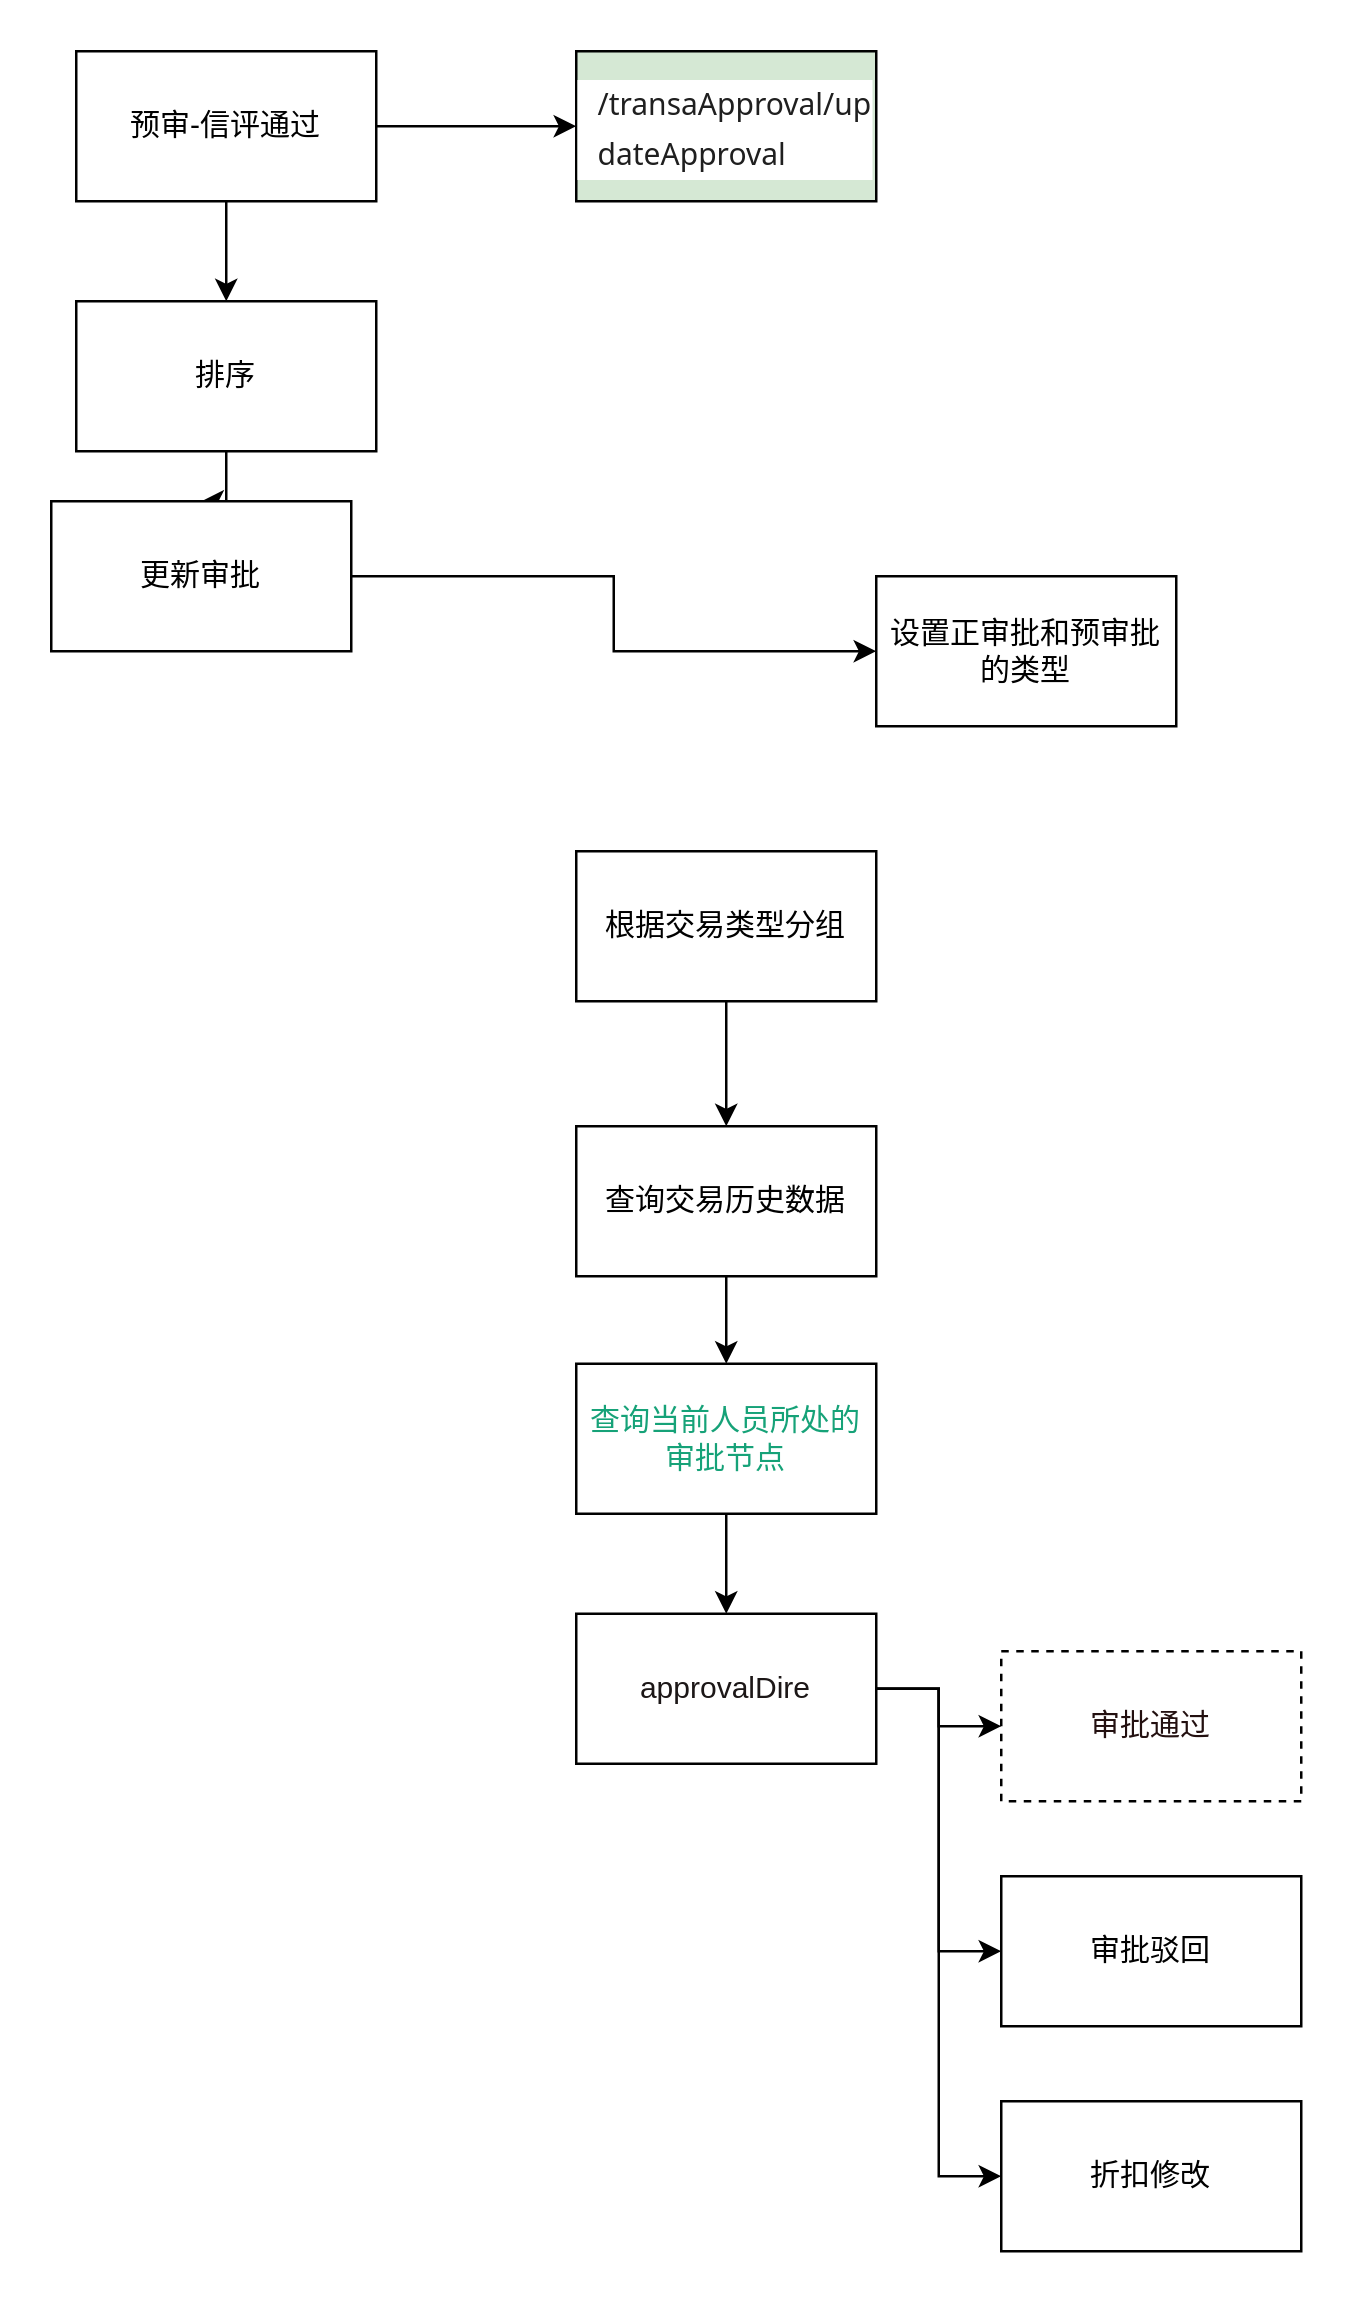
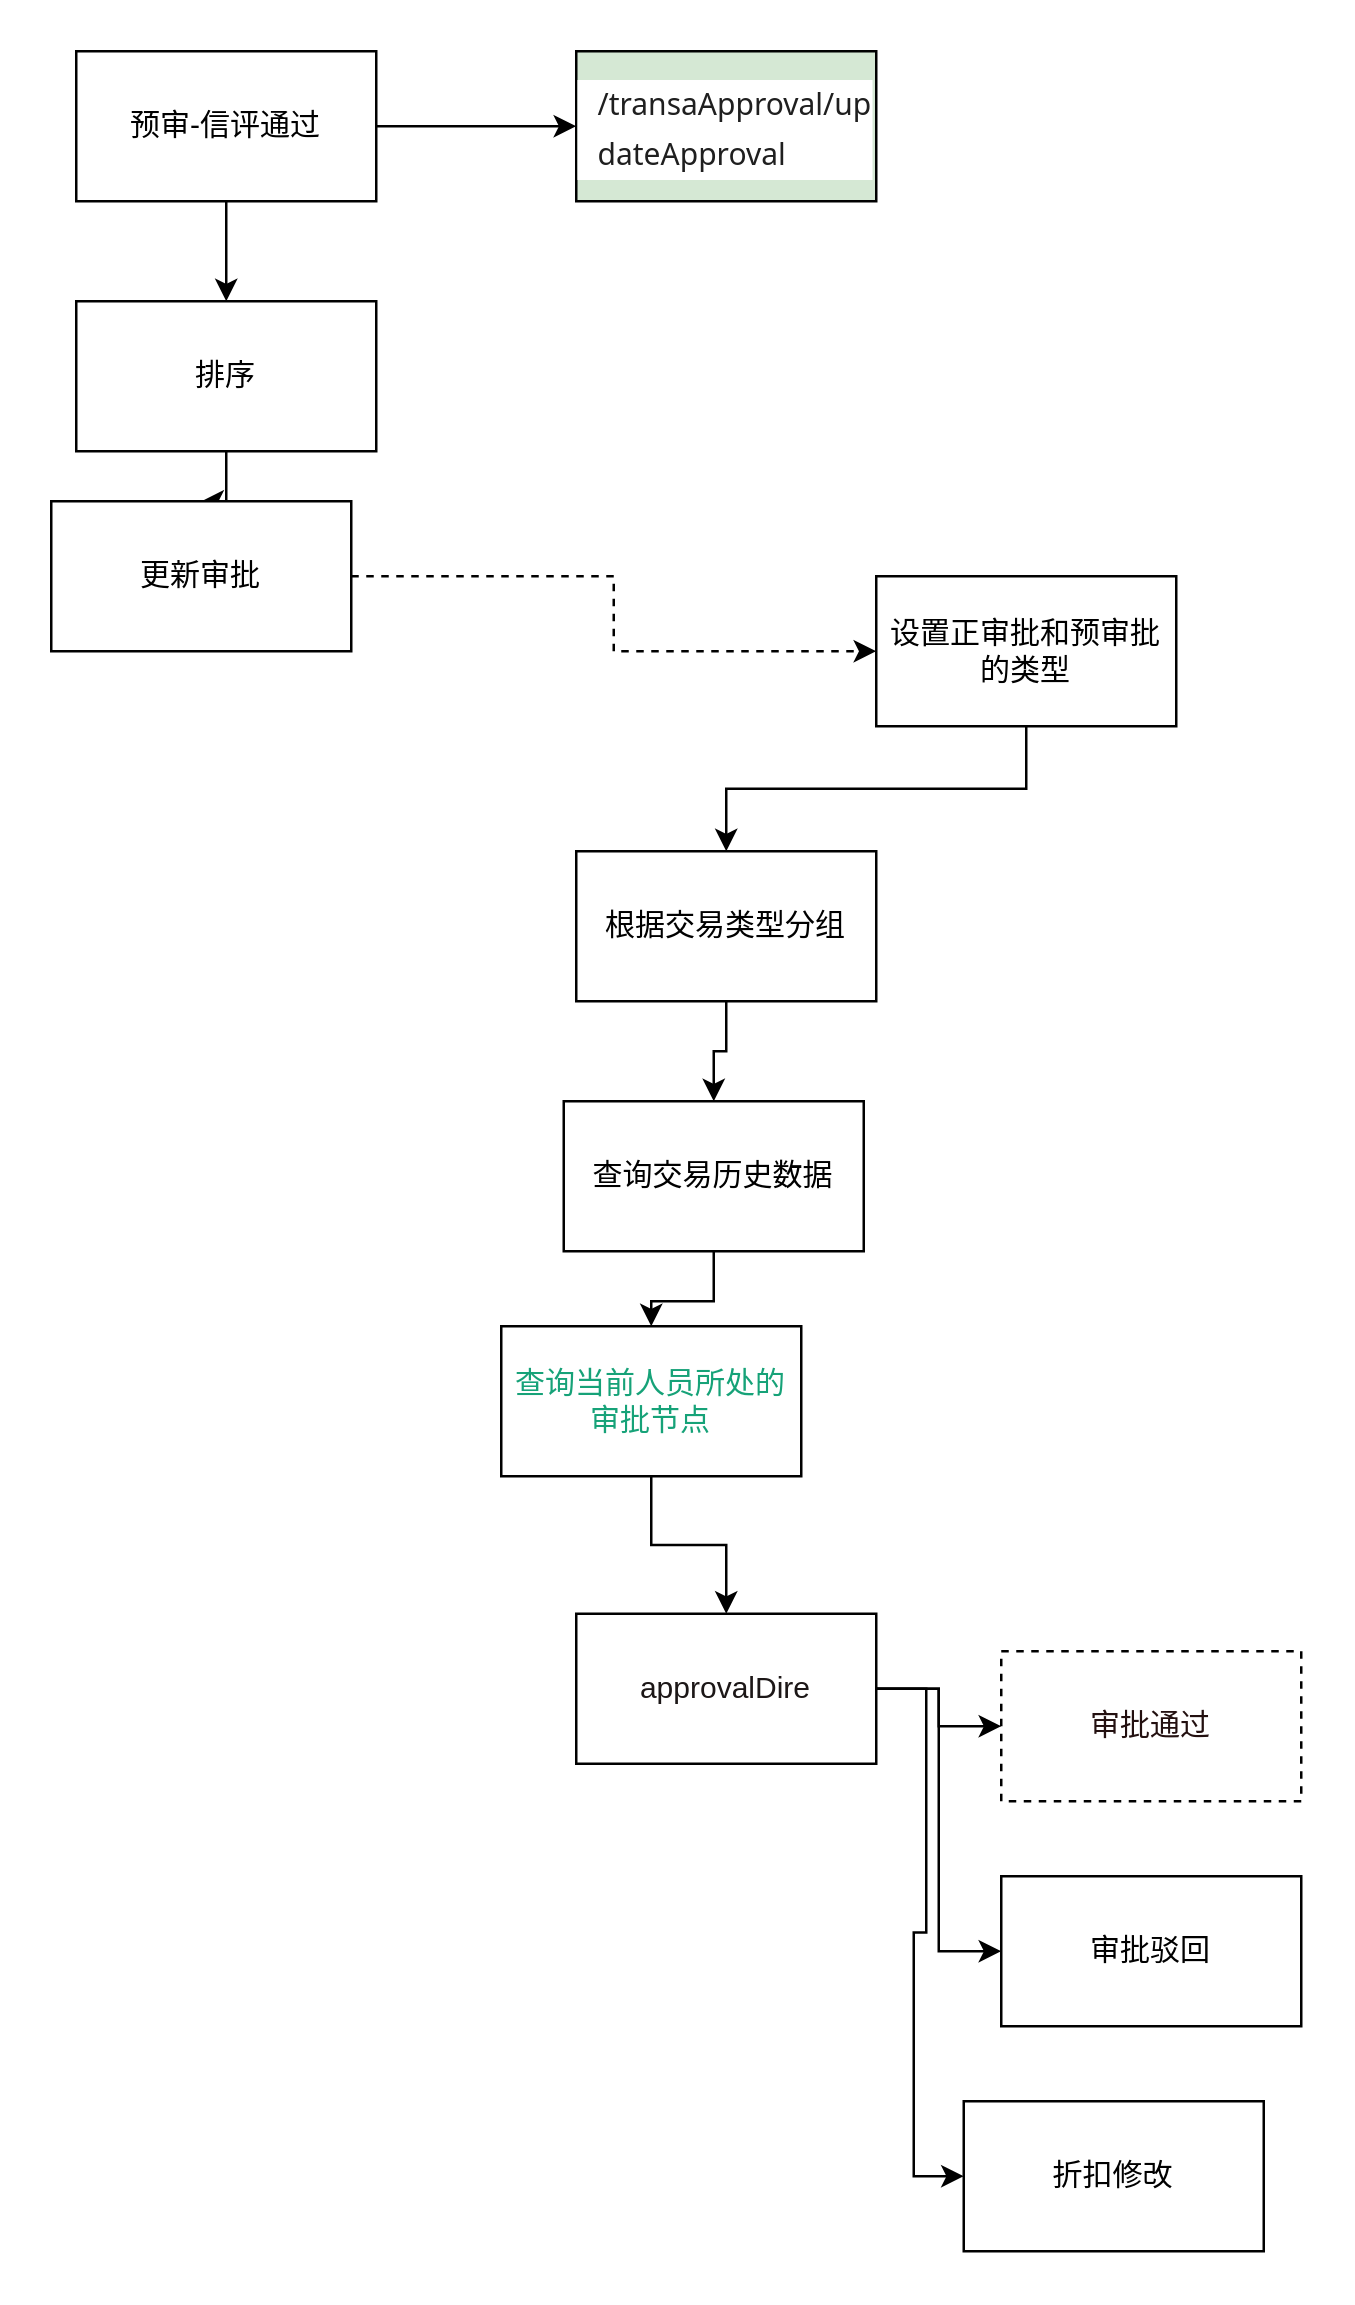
- <mxCell id="8" value="" style="edgeStyle=orthogonalEdgeStyle;rounded=0;orthogonalLoop=1;jettySize=auto;html=1;" edge="1" parent="1" source="9" target="11"><mxGeometry relative="1" as="geometry" /></mxCell>
+ <mxCell id="8" value="" style="edgeStyle=orthogonalEdgeStyle;rounded=0;orthogonalLoop=1;jettySize=auto;html=1;dashed=1;" edge="1" parent="1" source="9" target="11"><mxGeometry relative="1" as="geometry" /></mxCell>
+ <mxCell id="10" value="" style="edgeStyle=orthogonalEdgeStyle;rounded=0;orthogonalLoop=1;jettySize=auto;html=1;" edge="1" parent="1" source="11" target="13"><mxGeometry relative="1" as="geometry" /></mxCell>
- <mxCell id="15" value="查询交易历史数据" style="whiteSpace=wrap;html=1;rounded=0;" vertex="1" parent="1"><mxGeometry x="230" y="450" width="120" height="60" as="geometry" /></mxCell>
+ <mxCell id="15" value="查询交易历史数据" style="whiteSpace=wrap;html=1;rounded=0;" vertex="1" parent="1"><mxGeometry x="225" y="440" width="120" height="60" as="geometry" /></mxCell>
- <mxCell id="17" value="查询当前人员所处的审批节点" style="whiteSpace=wrap;html=1;rounded=0;fontColor=light-dark(#16a278, #ededed);" vertex="1" parent="1"><mxGeometry x="230" y="545" width="120" height="60" as="geometry" /></mxCell>
+ <mxCell id="17" value="查询当前人员所处的审批节点" style="whiteSpace=wrap;html=1;rounded=0;fontColor=light-dark(#16a278, #ededed);" vertex="1" parent="1"><mxGeometry x="200" y="530" width="120" height="60" as="geometry" /></mxCell>
- <mxCell id="24" value="折扣修改" style="rounded=0;whiteSpace=wrap;html=1;" vertex="1" parent="1"><mxGeometry x="400" y="840" width="120" height="60" as="geometry" /></mxCell>
+ <mxCell id="24" value="折扣修改" style="rounded=0;whiteSpace=wrap;html=1;" vertex="1" parent="1"><mxGeometry x="385" y="840" width="120" height="60" as="geometry" /></mxCell>
